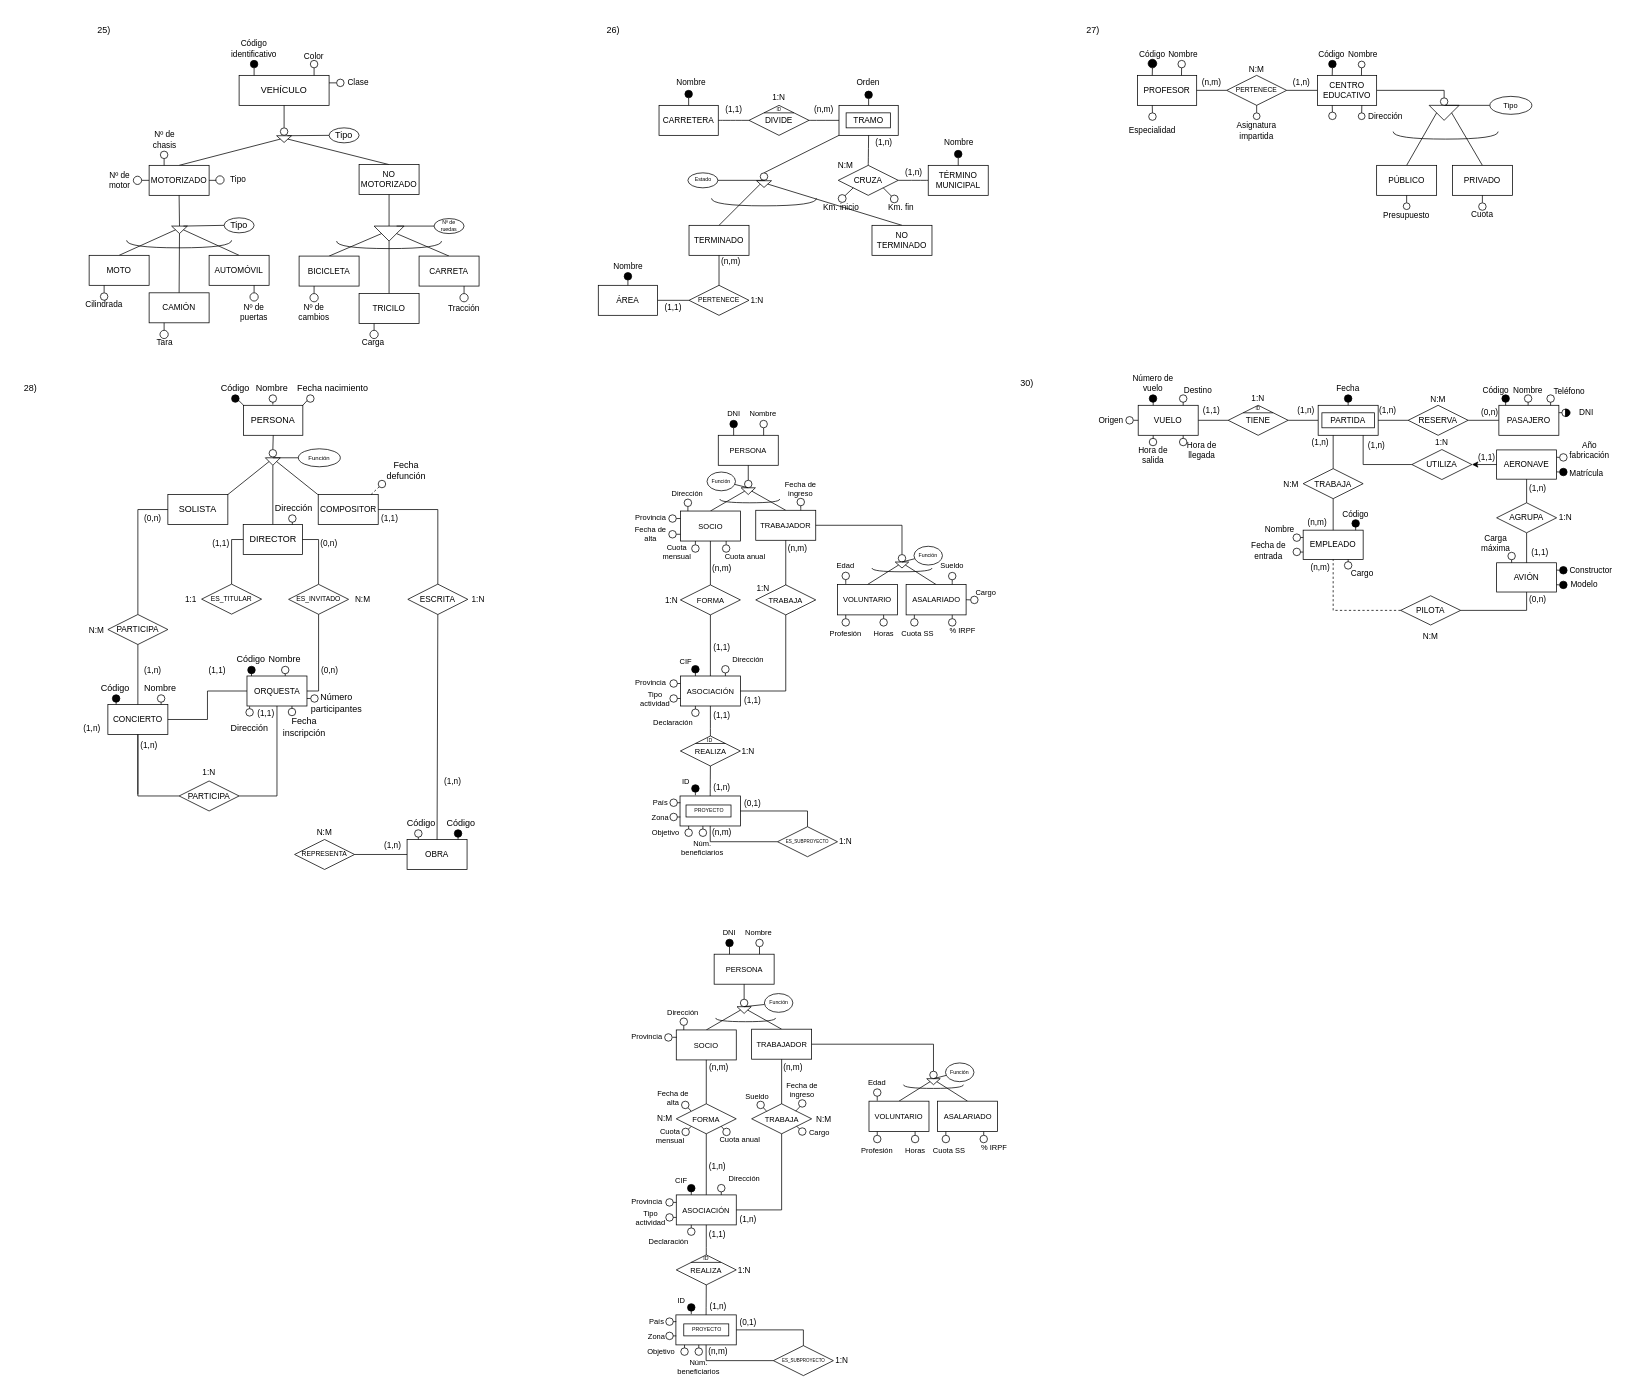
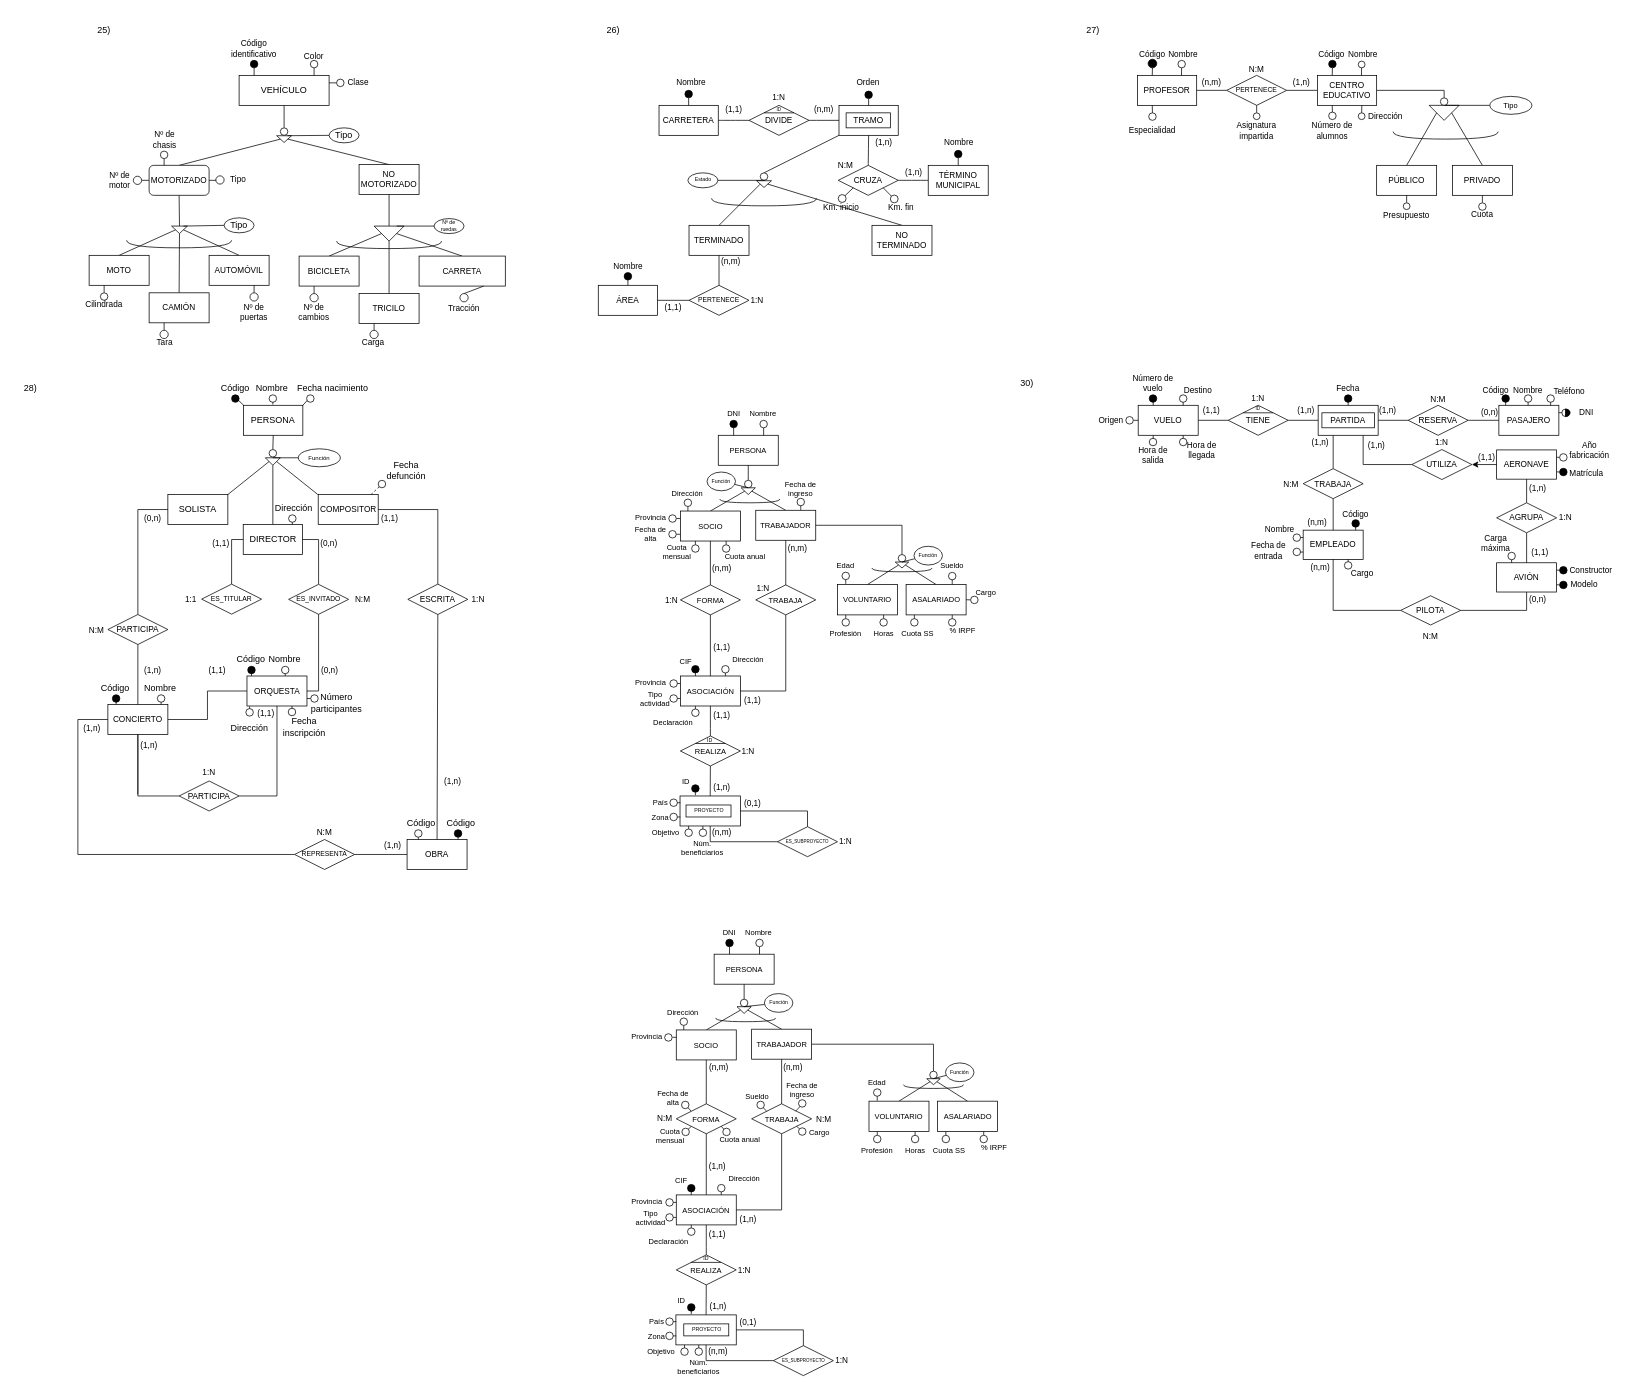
+ <mxCell id="161" value="Número de alumnos" style="text;html=1;strokeColor=none;fillColor=none;align=center;verticalAlign=middle;whiteSpace=wrap;rounded=0;fontSize=11;fontColor=#000000;" parent="1" vertex="1"><mxGeometry x="1746" y="159" width="60" height="30" as="geometry" /></mxCell>
- <mxCell id="10" value="MOTORIZADO" style="rounded=0;whiteSpace=wrap;html=1;fontSize=11;" parent="1" vertex="1"><mxGeometry x="198" y="220" width="80" height="40" as="geometry" /></mxCell>
+ <mxCell id="10" value="MOTORIZADO" style="whiteSpace=wrap;html=1;fontSize=11;rounded=1;" parent="1" vertex="1"><mxGeometry x="198" y="220" width="80" height="40" as="geometry" /></mxCell>
- <mxCell id="57" value="CARRETA" style="rounded=0;whiteSpace=wrap;html=1;fontSize=11;" parent="1" vertex="1"><mxGeometry x="558" y="341" width="80" height="40" as="geometry" /></mxCell>
+ <mxCell id="57" value="CARRETA" style="rounded=0;whiteSpace=wrap;html=1;fontSize=11;" parent="1" vertex="1"><mxGeometry x="558" y="341" width="115" height="40" as="geometry" /></mxCell>
- <mxCell id="407" value="" style="endArrow=none;html=1;rounded=0;fontSize=11;fontColor=#000000;entryX=0.5;entryY=1;entryDx=0;entryDy=0;exitX=0;exitY=0.5;exitDx=0;exitDy=0;edgeStyle=orthogonalEdgeStyle;dashed=1;" parent="1" source="408" target="403" edge="1"><mxGeometry width="50" height="50" relative="1" as="geometry"><mxPoint x="1777" y="766" as="sourcePoint" /><mxPoint x="1772" y="784" as="targetPoint" /></mxGeometry></mxCell>
+ <mxCell id="407" value="" style="endArrow=none;html=1;rounded=0;fontSize=11;fontColor=#000000;entryX=0.5;entryY=1;entryDx=0;entryDy=0;exitX=0;exitY=0.5;exitDx=0;exitDy=0;edgeStyle=orthogonalEdgeStyle;" parent="1" source="408" target="403" edge="1"><mxGeometry width="50" height="50" relative="1" as="geometry"><mxPoint x="1777" y="766" as="sourcePoint" /><mxPoint x="1772" y="784" as="targetPoint" /></mxGeometry></mxCell>
+ <mxCell id="204" value="" style="endArrow=none;html=1;rounded=0;fontSize=11;entryX=0;entryY=0.5;entryDx=0;entryDy=0;exitX=0;exitY=0.5;exitDx=0;exitDy=0;edgeStyle=orthogonalEdgeStyle;" parent="1" source="458" target="193" edge="1"><mxGeometry width="50" height="50" relative="1" as="geometry"><mxPoint x="583" y="1079" as="sourcePoint" /><mxPoint x="33" y="929" as="targetPoint" /><Array as="points"><mxPoint x="103" y="1139" /><mxPoint x="103" y="959" /></Array></mxGeometry></mxCell>
